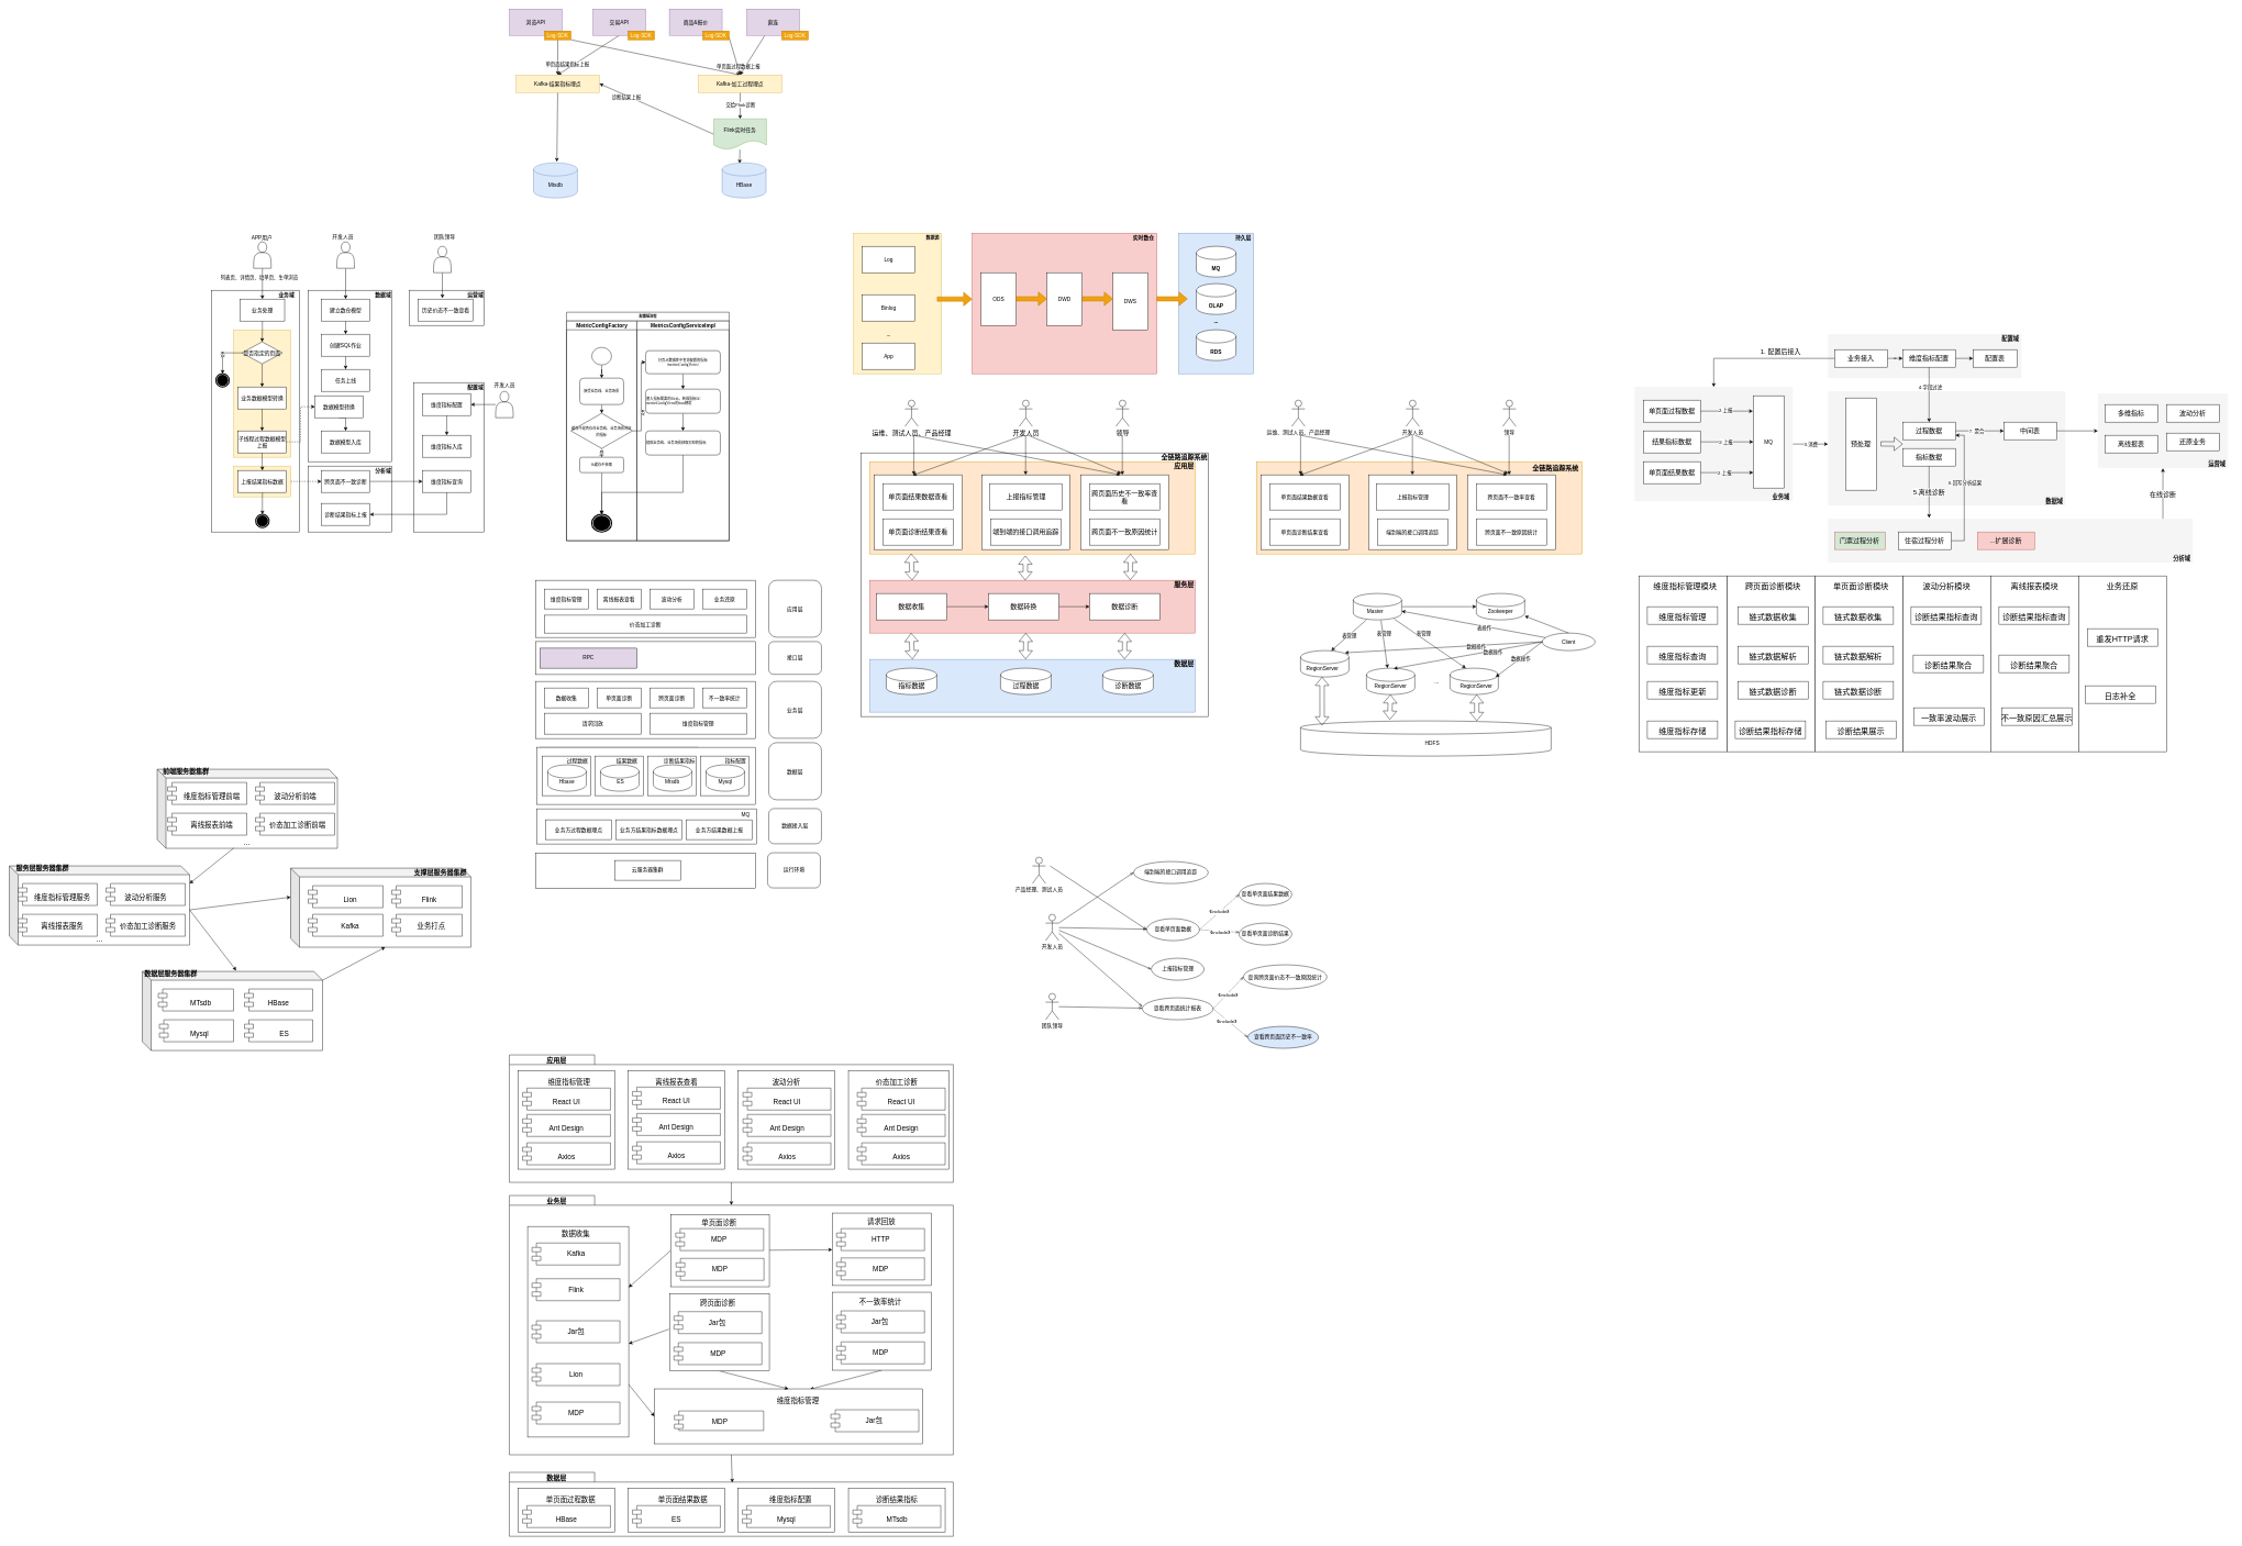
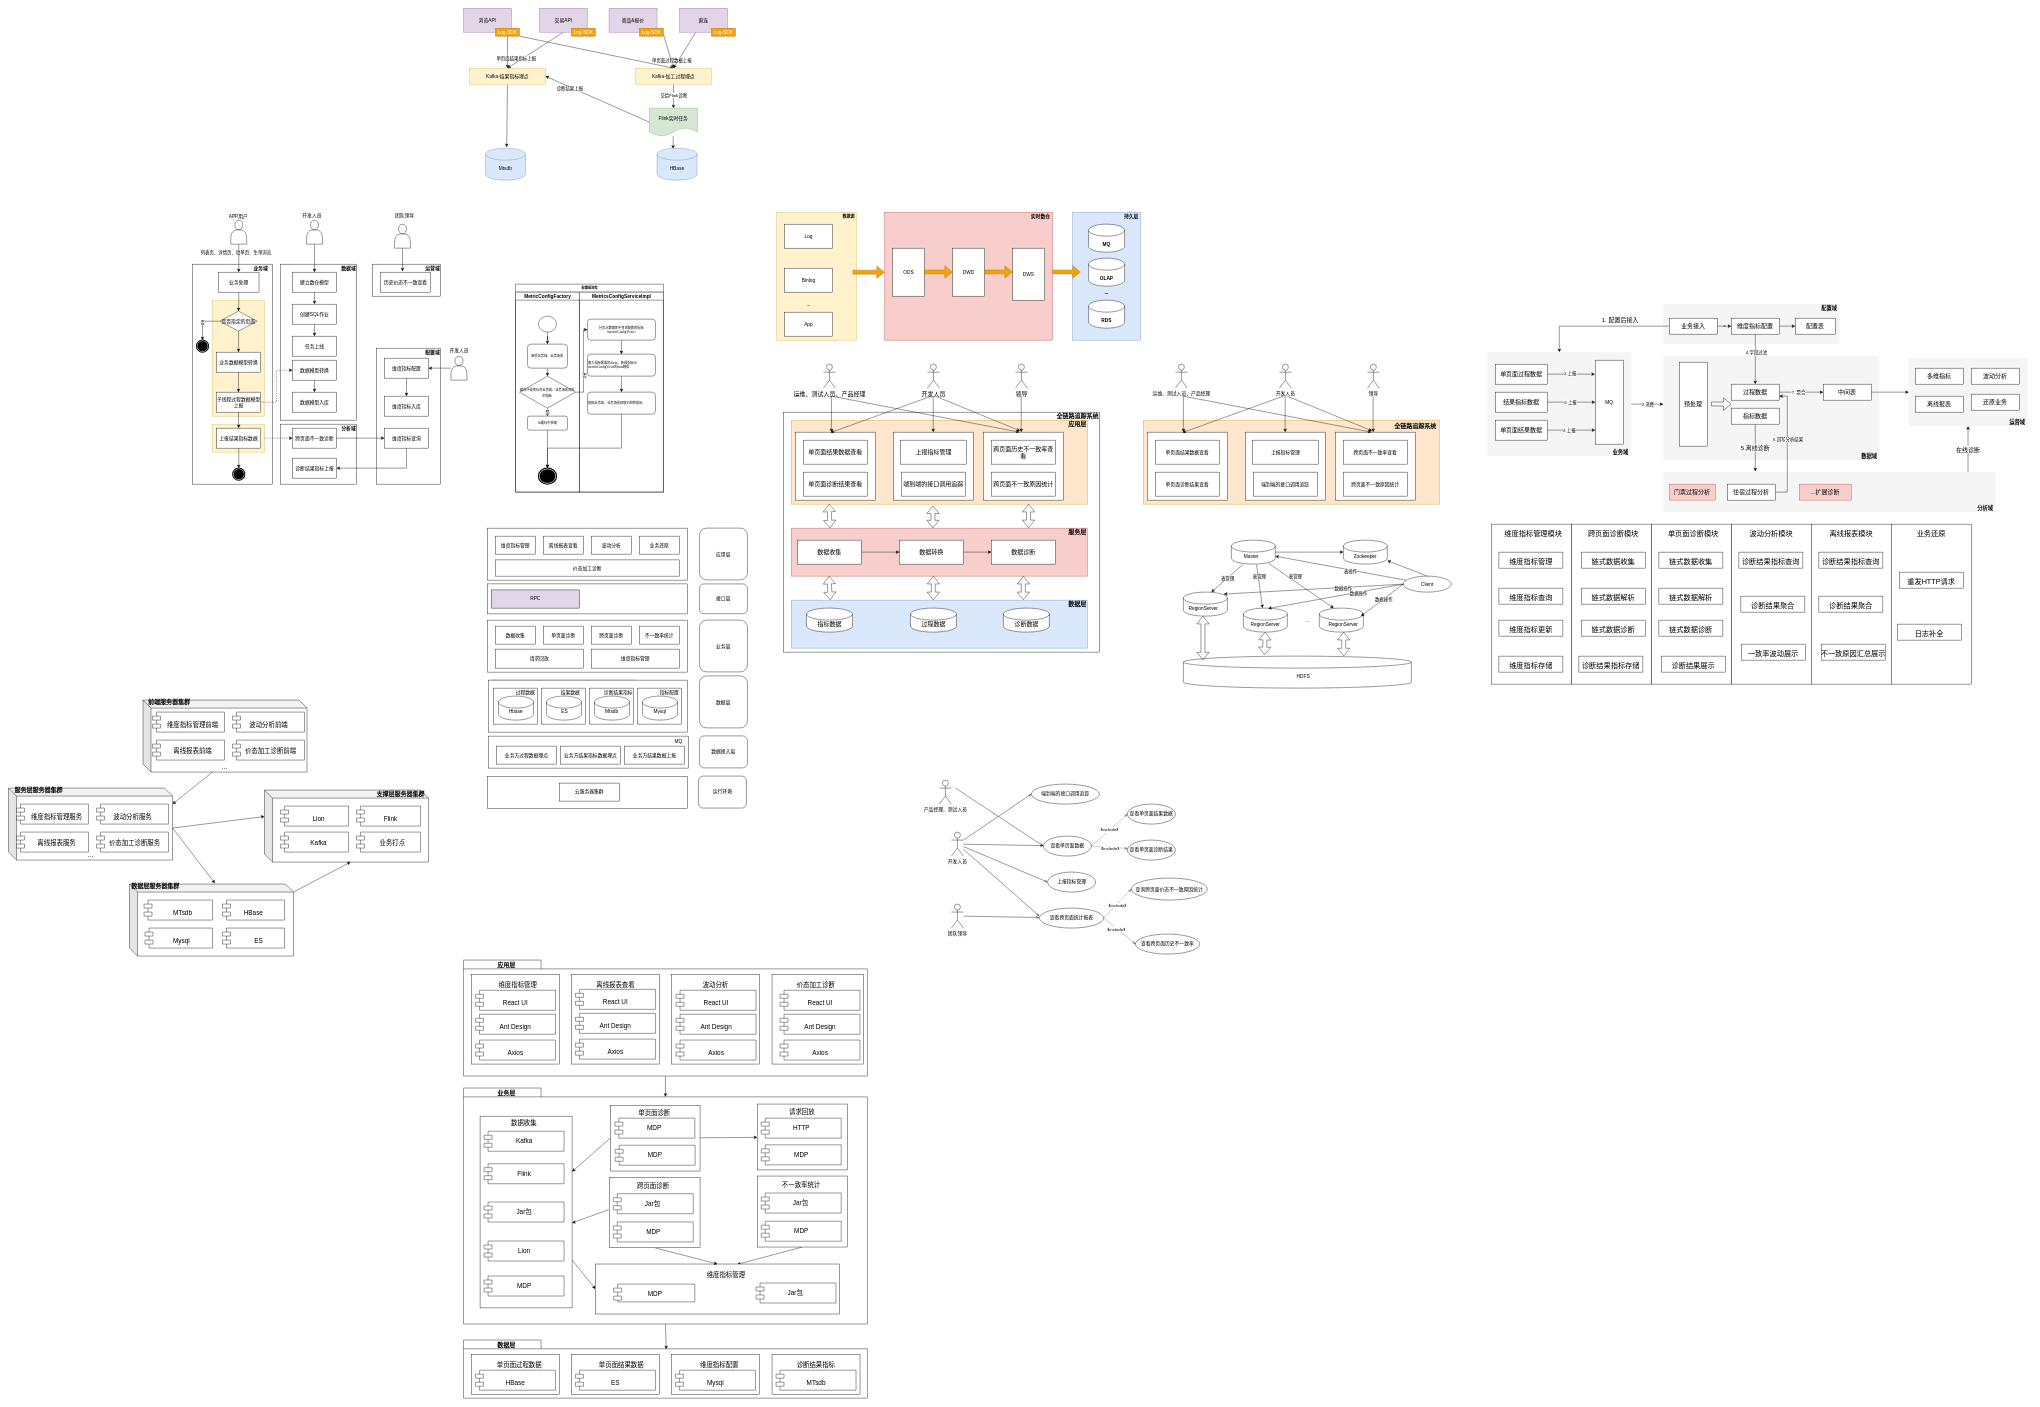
- <mxCell id="315" value="数据模型转换" style="rounded=0;whiteSpace=wrap;html=1;" vertex="1" parent="1"><mxGeometry x="715.5" y="900" width="110" height="50" as="geometry" /></mxCell>
+ <mxCell id="315" value="数据模型转换" style="rounded=0;whiteSpace=wrap;html=1;" vertex="1" parent="1"><mxGeometry x="730.5" y="900" width="110" height="50" as="geometry" /></mxCell>
- <mxCell id="185" value="门票过程分析" style="rounded=0;whiteSpace=wrap;html=1;fillColor=#d5e8d4;strokeColor=#b85450;fontSize=15;" vertex="1" parent="1"><mxGeometry x="4173" y="1210" width="115" height="40" as="geometry" /></mxCell>
+ <mxCell id="185" value="门票过程分析" style="rounded=0;whiteSpace=wrap;html=1;fillColor=#f8cecc;strokeColor=#b85450;fontSize=15;" vertex="1" parent="1"><mxGeometry x="4173" y="1210" width="115" height="40" as="geometry" /></mxCell>
- <mxCell id="135" value="查看跨页面历史不一致率" style="ellipse;whiteSpace=wrap;html=1;fillColor=#dae8fc;" vertex="1" parent="1"><mxGeometry x="2838" y="2335" width="161" height="50" as="geometry" /></mxCell>
+ <mxCell id="135" value="查看跨页面历史不一致率" style="ellipse;whiteSpace=wrap;html=1;" vertex="1" parent="1"><mxGeometry x="2838" y="2335" width="161" height="50" as="geometry" /></mxCell>
